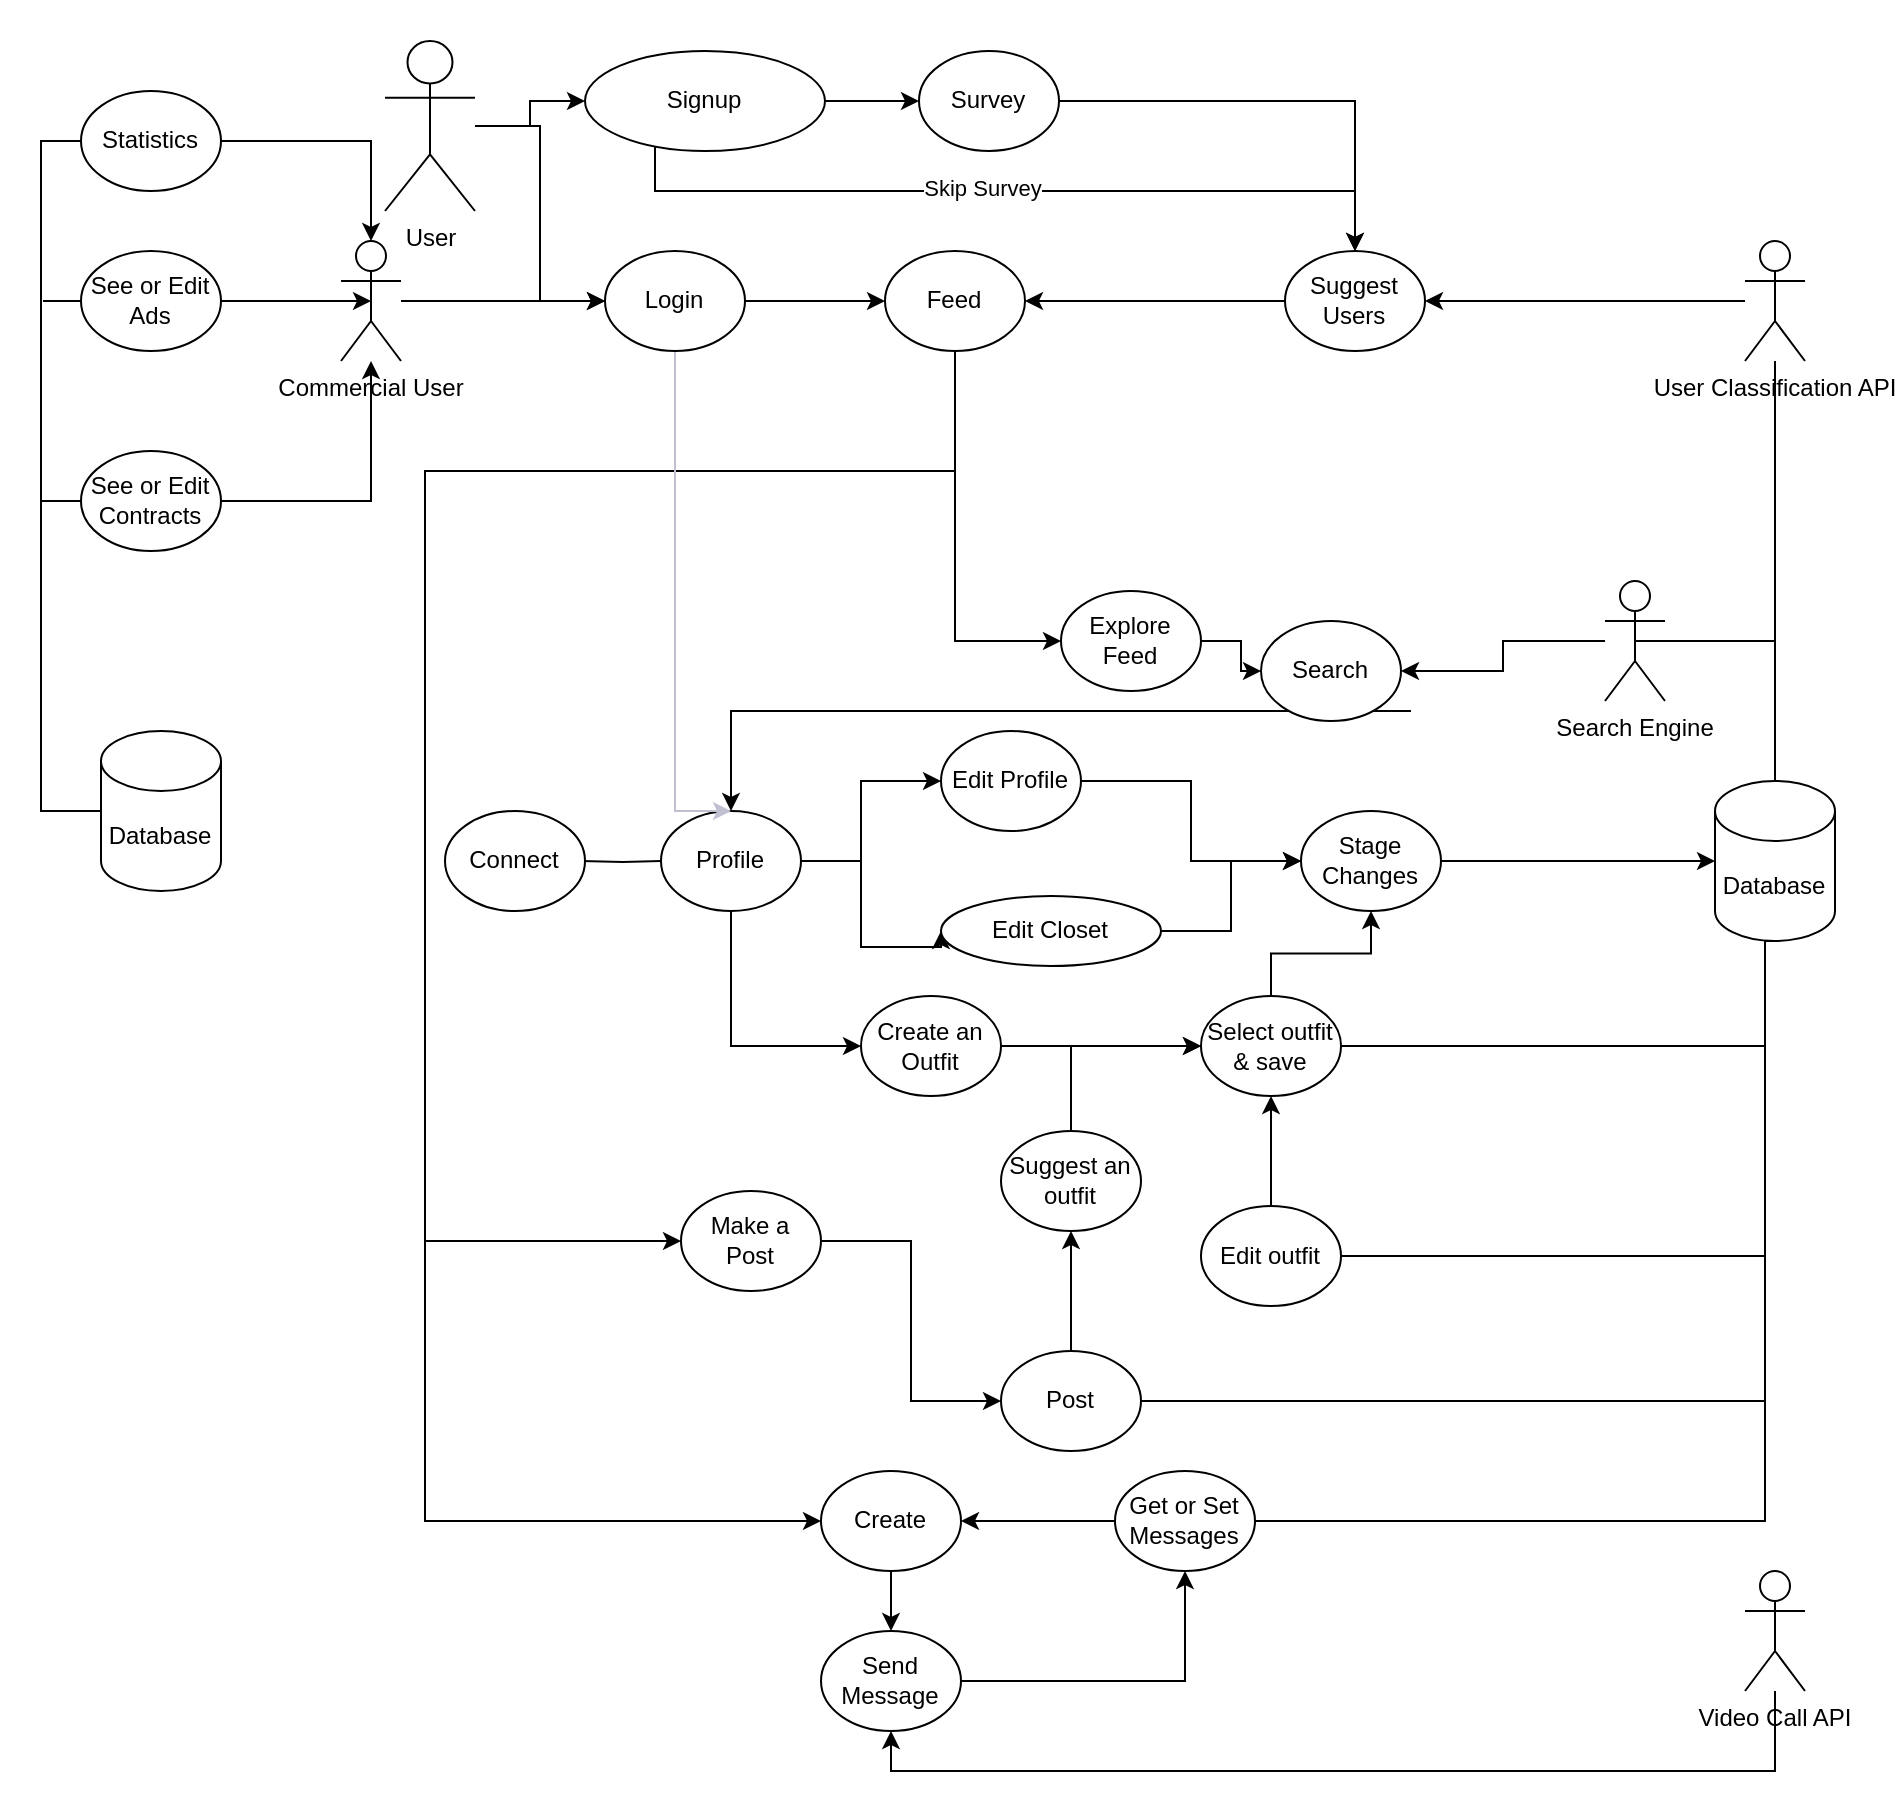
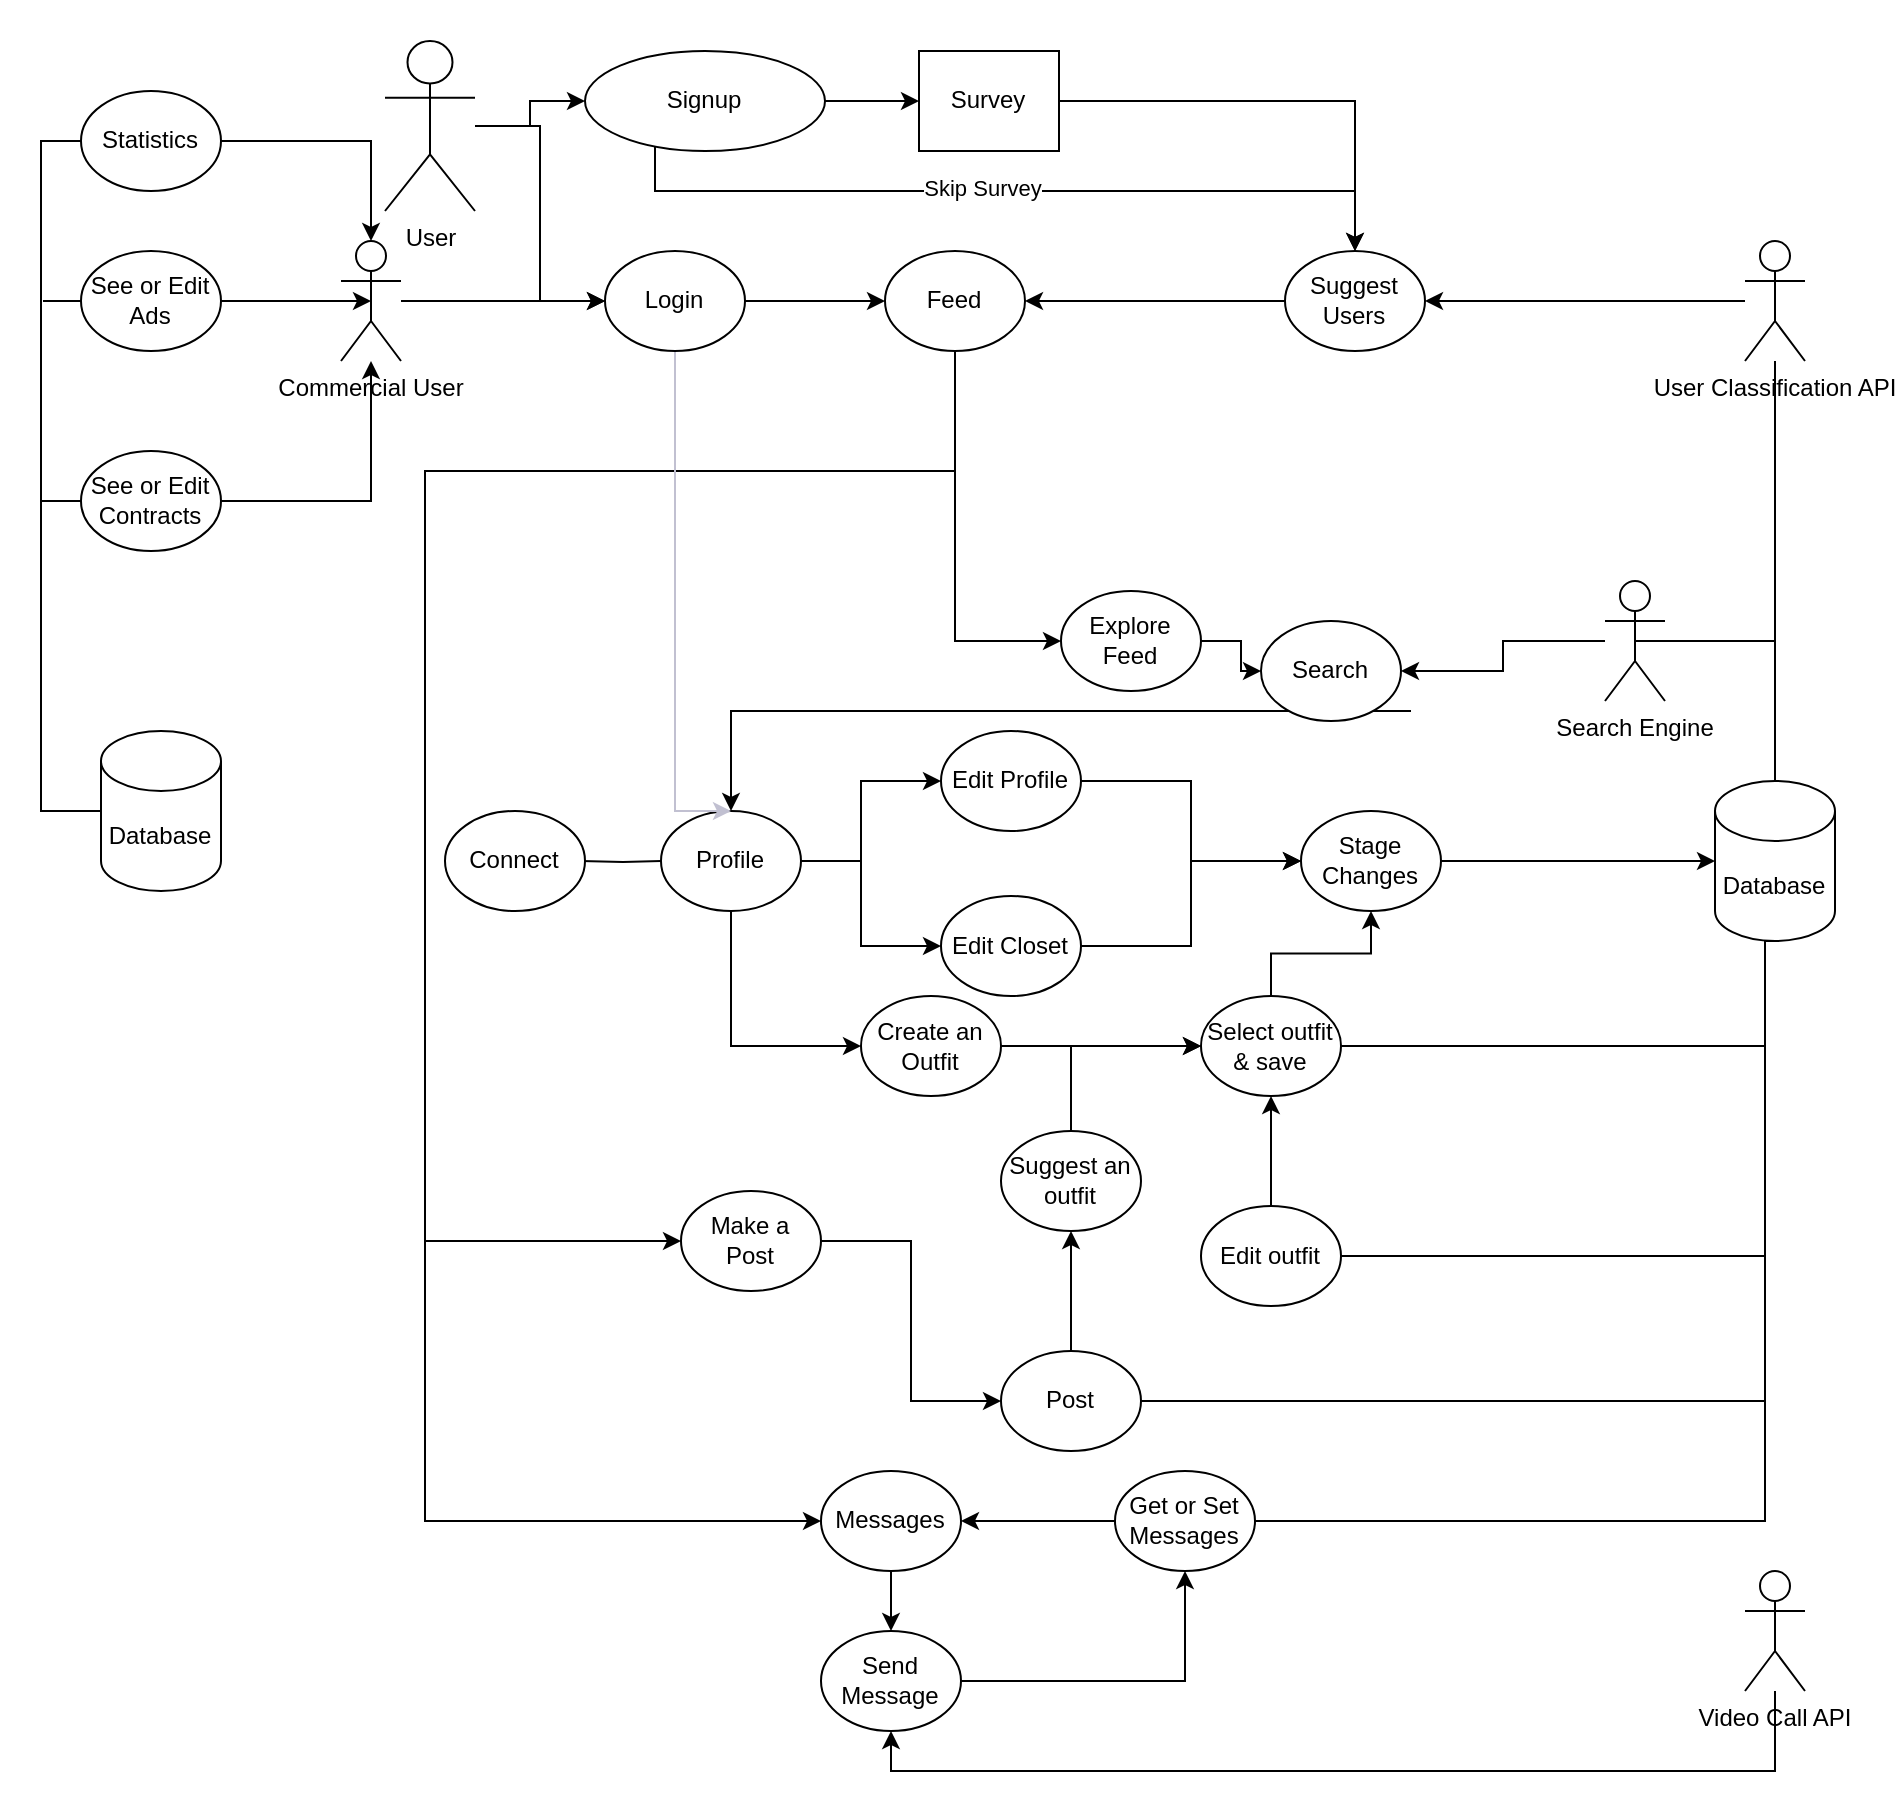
- <mxCell id="6" value="Survey" style="ellipse;whiteSpace=wrap;html=1;" parent="1" vertex="1"><mxGeometry x="459" y="25" width="70" height="50" as="geometry" /></mxCell>
+ <mxCell id="6" value="Survey" style="whiteSpace=wrap;html=1;rounded=0;" parent="1" vertex="1"><mxGeometry x="459" y="25" width="70" height="50" as="geometry" /></mxCell>
- <mxCell id="55" value="&lt;div&gt;Edit Closet&lt;/div&gt;" style="ellipse;whiteSpace=wrap;html=1;" parent="1" vertex="1"><mxGeometry x="470" y="447.5" width="110" height="35" as="geometry" /></mxCell>
+ <mxCell id="55" value="&lt;div&gt;Edit Closet&lt;/div&gt;" style="ellipse;whiteSpace=wrap;html=1;" parent="1" vertex="1"><mxGeometry x="470" y="447.5" width="70" height="50" as="geometry" /></mxCell>
- <mxCell id="57" value="Create" style="ellipse;whiteSpace=wrap;html=1;" parent="1" vertex="1"><mxGeometry x="410" y="735" width="70" height="50" as="geometry" /></mxCell>
+ <mxCell id="57" value="Messages" style="ellipse;whiteSpace=wrap;html=1;" parent="1" vertex="1"><mxGeometry x="410" y="735" width="70" height="50" as="geometry" /></mxCell>
